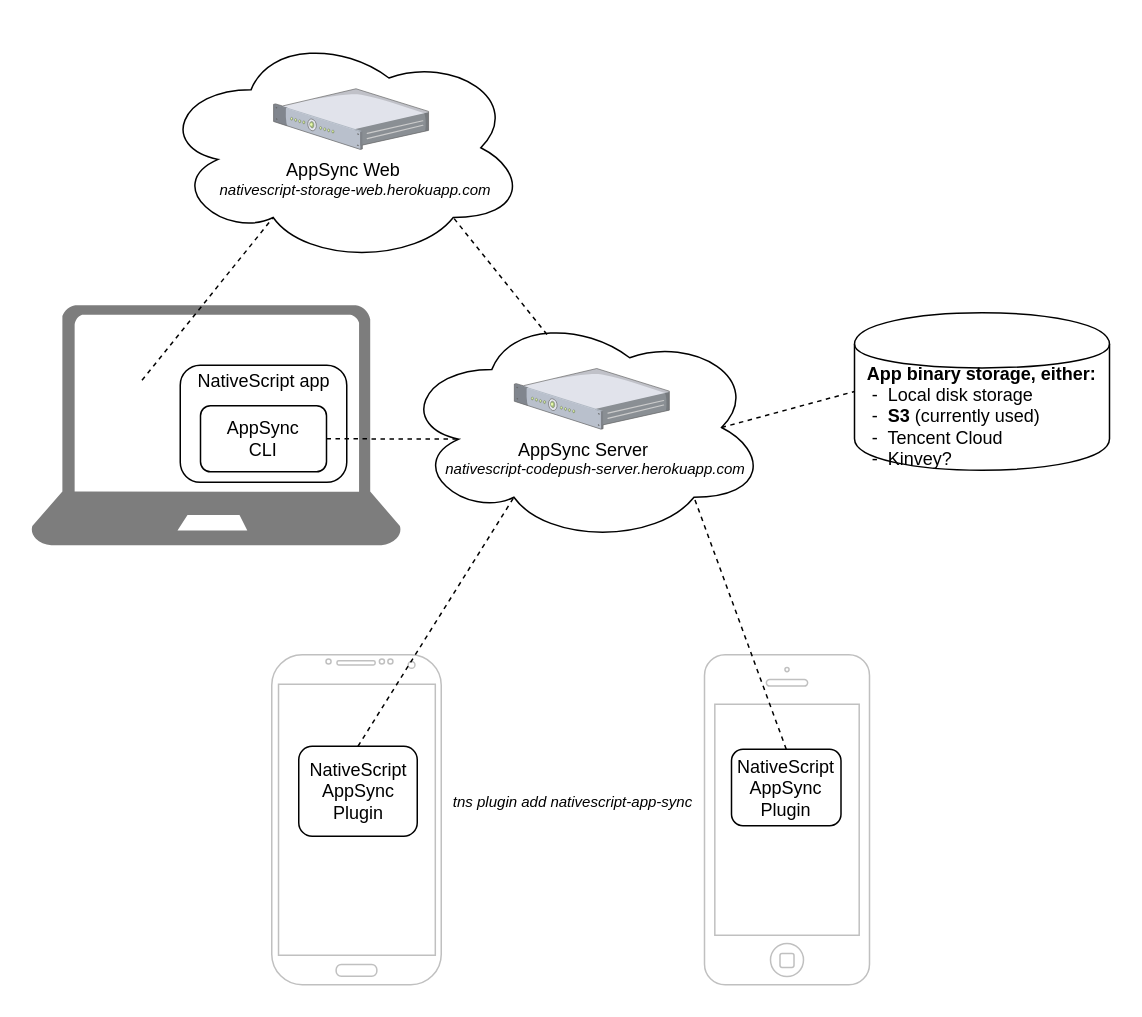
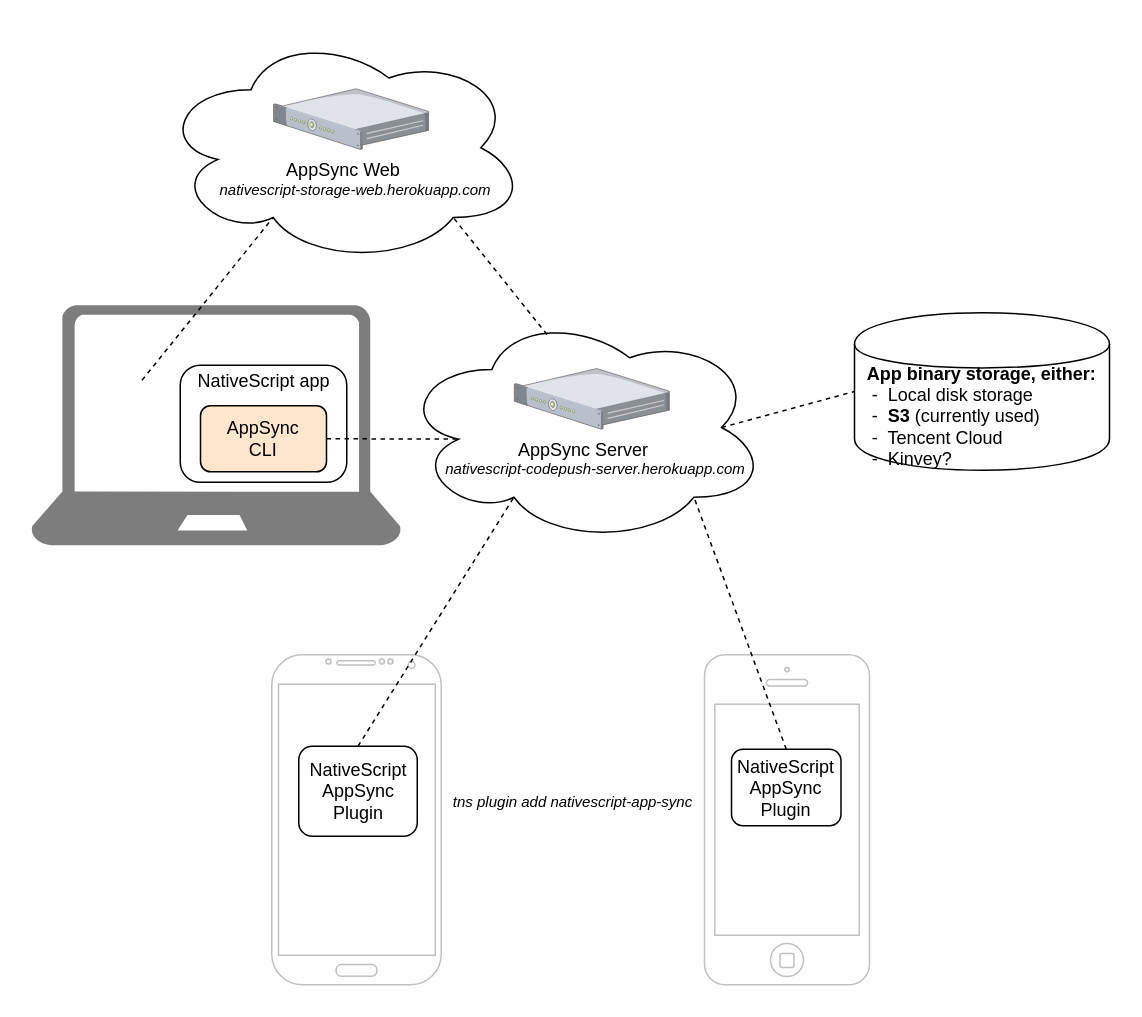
- <mxCell id="12" value="AppSync&lt;br&gt;CLI&lt;br&gt;" style="rounded=1;whiteSpace=wrap;html=1;" parent="9" vertex="1"><mxGeometry x="113" y="67" width="84" height="44" as="geometry" /></mxCell>
+ <mxCell id="12" value="AppSync&lt;br&gt;CLI&lt;br&gt;" style="rounded=1;whiteSpace=wrap;html=1;fillColor=#ffe6cc;" parent="9" vertex="1"><mxGeometry x="113" y="67" width="84" height="44" as="geometry" /></mxCell>
